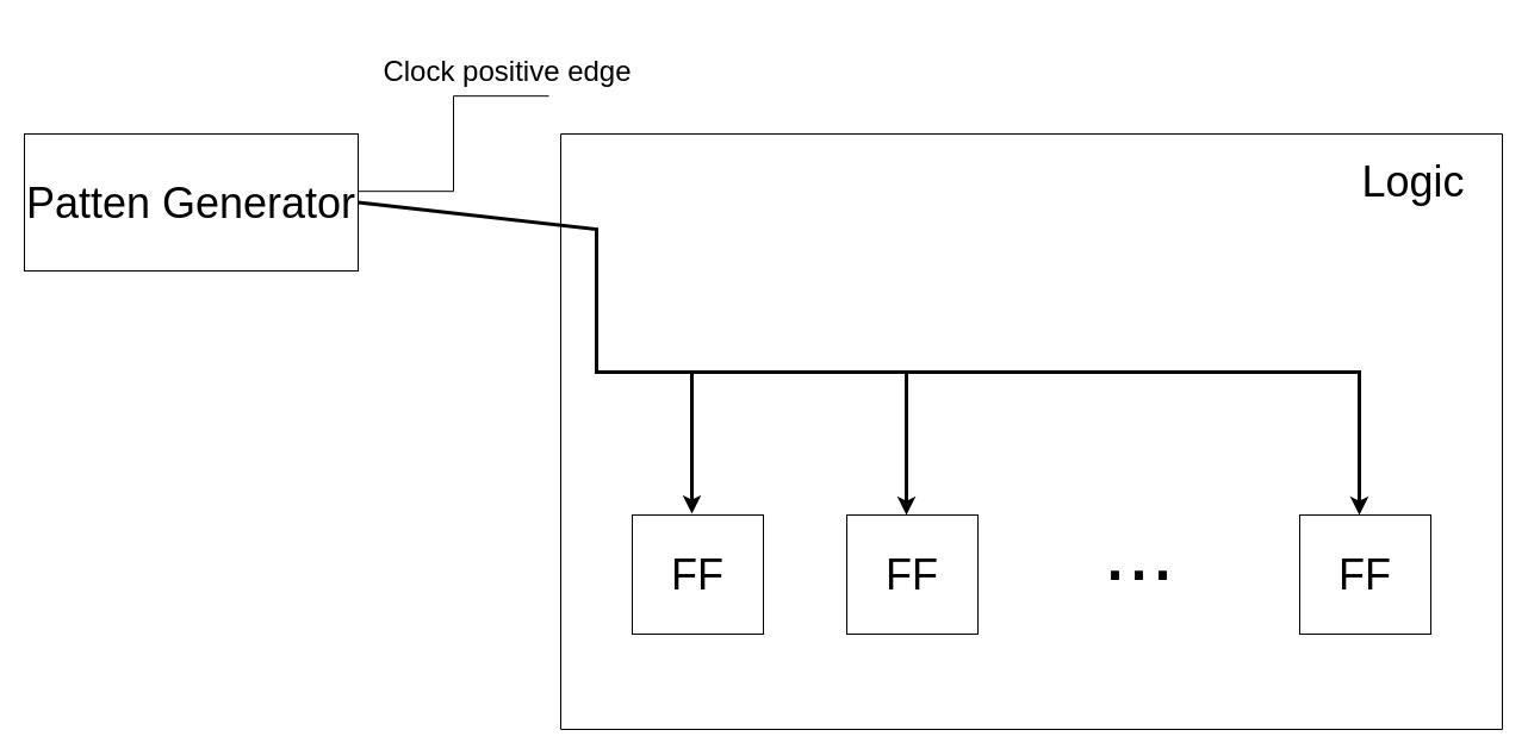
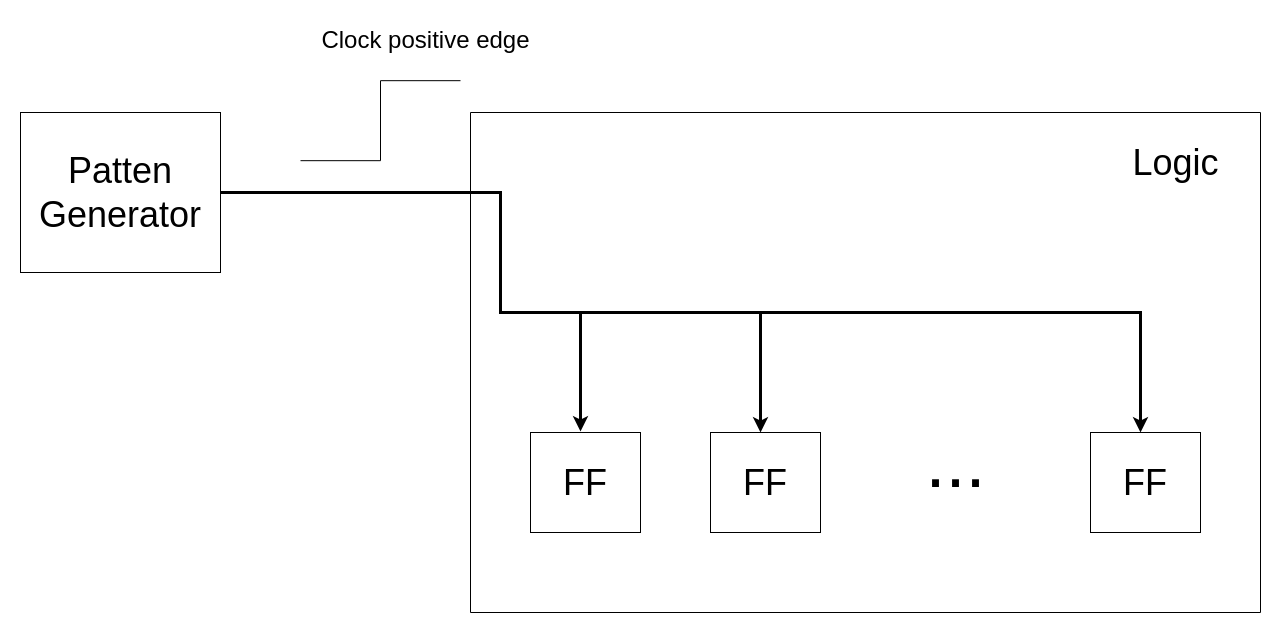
- <mxCell id="12" value="&lt;font style=&quot;font-size: 24px;&quot;&gt;Clock positive edge&lt;/font&gt;" style="text;html=1;align=center;verticalAlign=middle;resizable=0;points=[];autosize=1;strokeColor=none;fillColor=none;" parent="1" vertex="1"><mxGeometry x="310" y="40.18" width="230" height="40" as="geometry" /></mxCell>
+ <mxCell id="12" value="&lt;font style=&quot;font-size: 24px;&quot;&gt;Clock positive edge&lt;/font&gt;" style="text;html=1;align=center;verticalAlign=middle;resizable=0;points=[];autosize=1;strokeColor=none;fillColor=none;" parent="1" vertex="1"><mxGeometry x="310" y="20.18" width="230" height="40" as="geometry" /></mxCell>
- <mxCell id="15" value="&lt;font style=&quot;font-size: 36px;&quot;&gt;Logic&lt;/font&gt;" style="text;html=1;align=center;verticalAlign=middle;resizable=0;points=[];autosize=1;strokeColor=none;fillColor=none;" parent="14" vertex="1"><mxGeometry x="660" y="10" width="110" height="60" as="geometry" /></mxCell>
+ <mxCell id="15" value="&lt;font style=&quot;font-size: 36px;&quot;&gt;Logic&lt;/font&gt;" style="text;html=1;align=center;verticalAlign=middle;resizable=0;points=[];autosize=1;strokeColor=none;fillColor=none;" parent="14" vertex="1"><mxGeometry x="650" y="20" width="110" height="60" as="geometry" /></mxCell>
- <mxCell id="2" value="&lt;font style=&quot;font-size: 36px;&quot;&gt;Patten Generator&lt;/font&gt;" style="rounded=0;whiteSpace=wrap;html=1;" parent="1" vertex="1"><mxGeometry x="20" y="112" width="280" height="115" as="geometry" /></mxCell>
+ <mxCell id="2" value="&lt;font style=&quot;font-size: 36px;&quot;&gt;Patten Generator&lt;/font&gt;" style="rounded=0;whiteSpace=wrap;html=1;" parent="1" vertex="1"><mxGeometry x="20" y="112" width="200" height="160" as="geometry" /></mxCell>
